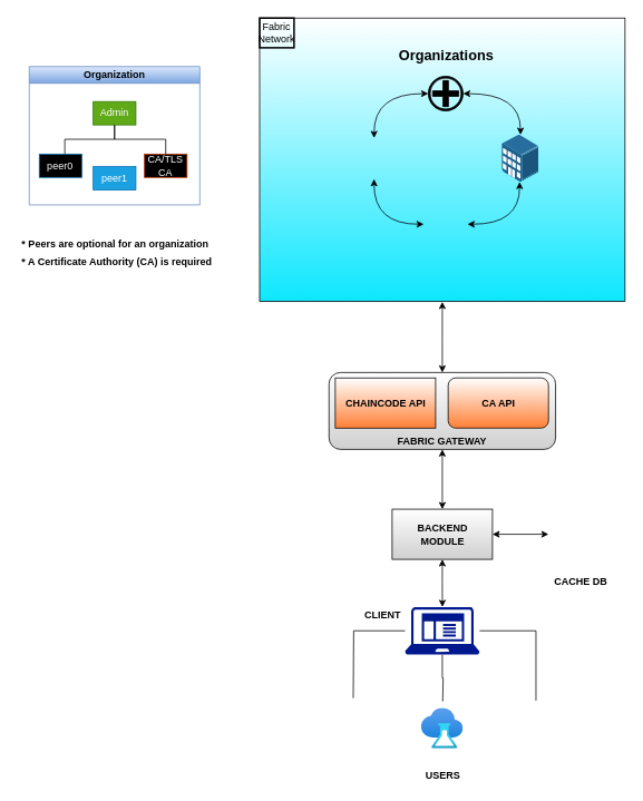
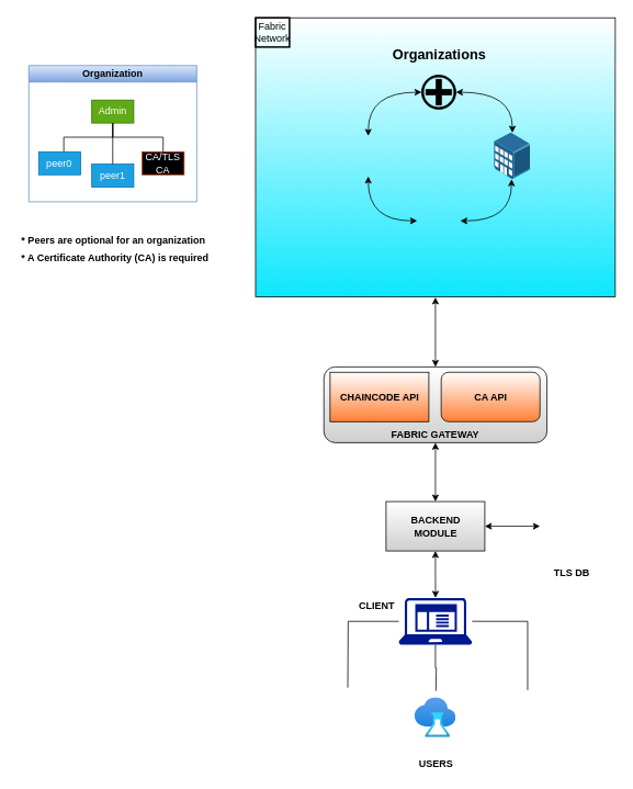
+ <mxCell id="23" value="" style="edgeStyle=elbowEdgeStyle;elbow=vertical;startArrow=none;endArrow=none;rounded=0;" edge="1" parent="18" source="20" target="22"><mxGeometry relative="1" as="geometry"><mxPoint x="102.016" y="69.823" as="sourcePoint" /><mxPoint x="42.507" y="104.734" as="targetPoint" /></mxGeometry></mxCell>
- <mxCell id="21" value="peer0" style="whiteSpace=wrap;html=1;treeFolding=1;treeMoving=1;newEdgeStyle={&quot;edgeStyle&quot;:&quot;elbowEdgeStyle&quot;,&quot;startArrow&quot;:&quot;none&quot;,&quot;endArrow&quot;:&quot;none&quot;};fillColor=#000000;strokeColor=#006EAF;fontColor=#ffffff;" vertex="1" parent="18"><mxGeometry x="12.002" y="104.734" width="51.008" height="27.929" as="geometry" /></mxCell>
+ <mxCell id="21" value="peer0" style="whiteSpace=wrap;html=1;treeFolding=1;treeMoving=1;newEdgeStyle={&quot;edgeStyle&quot;:&quot;elbowEdgeStyle&quot;,&quot;startArrow&quot;:&quot;none&quot;,&quot;endArrow&quot;:&quot;none&quot;};fillColor=#1ba1e2;strokeColor=#006EAF;fontColor=#ffffff;" vertex="1" parent="18"><mxGeometry x="12.002" y="104.734" width="51.008" height="27.929" as="geometry" /></mxCell>
- <mxCell id="46" value="&lt;b&gt;CACHE DB&lt;/b&gt;" style="text;html=1;align=center;verticalAlign=middle;resizable=0;points=[];autosize=1;strokeColor=none;fillColor=none;" vertex="1" parent="42"><mxGeometry x="189" y="85.5" width="73" height="18" as="geometry" /></mxCell>
+ <mxCell id="46" value="&lt;b&gt;TLS DB&lt;/b&gt;" style="text;html=1;align=center;verticalAlign=middle;resizable=0;points=[];autosize=1;strokeColor=none;fillColor=none;" vertex="1" parent="42"><mxGeometry x="189" y="85.5" width="73" height="18" as="geometry" /></mxCell>
